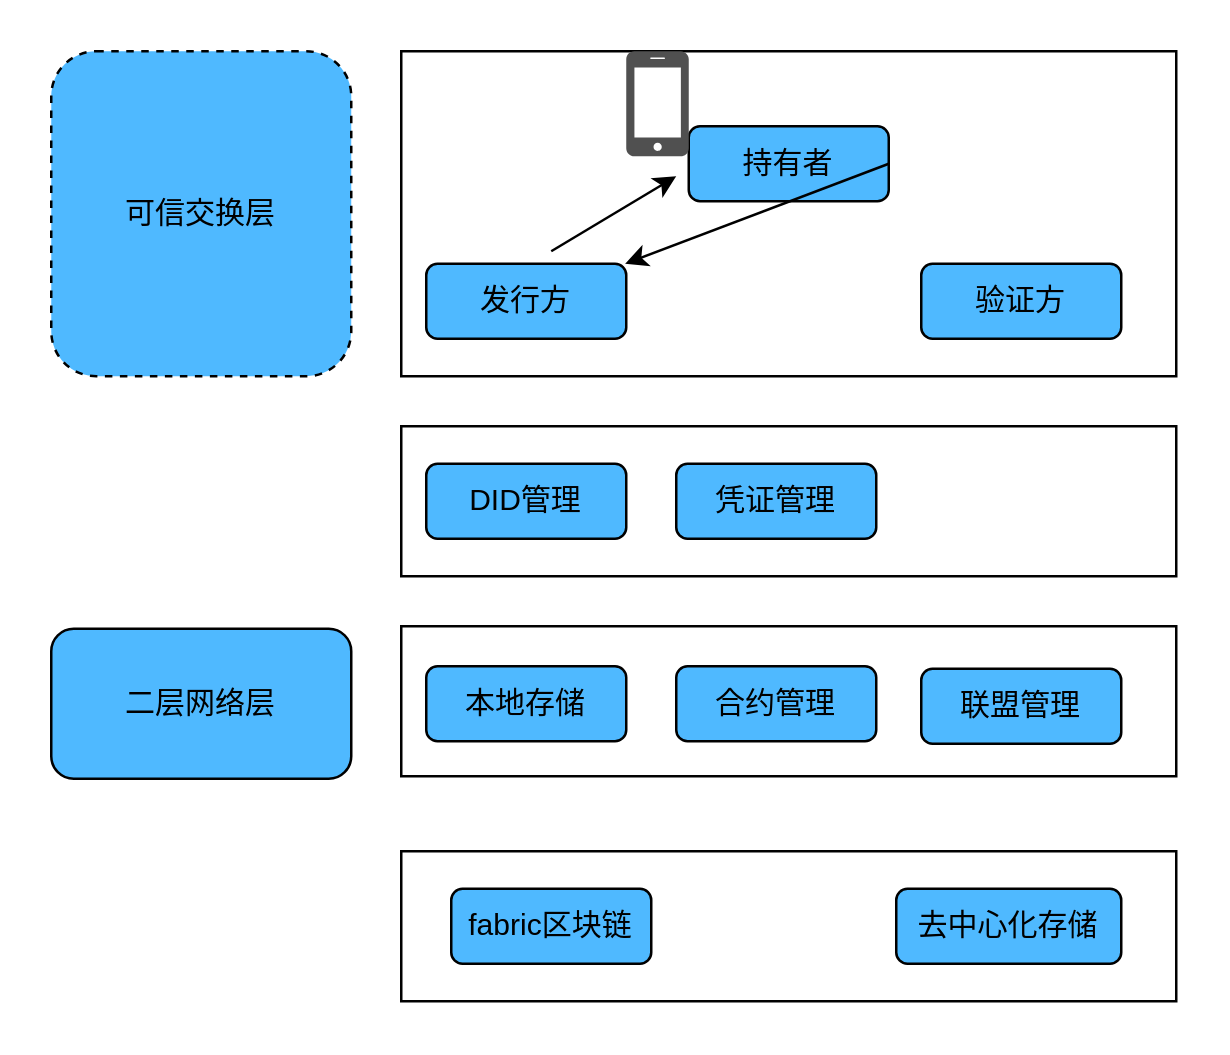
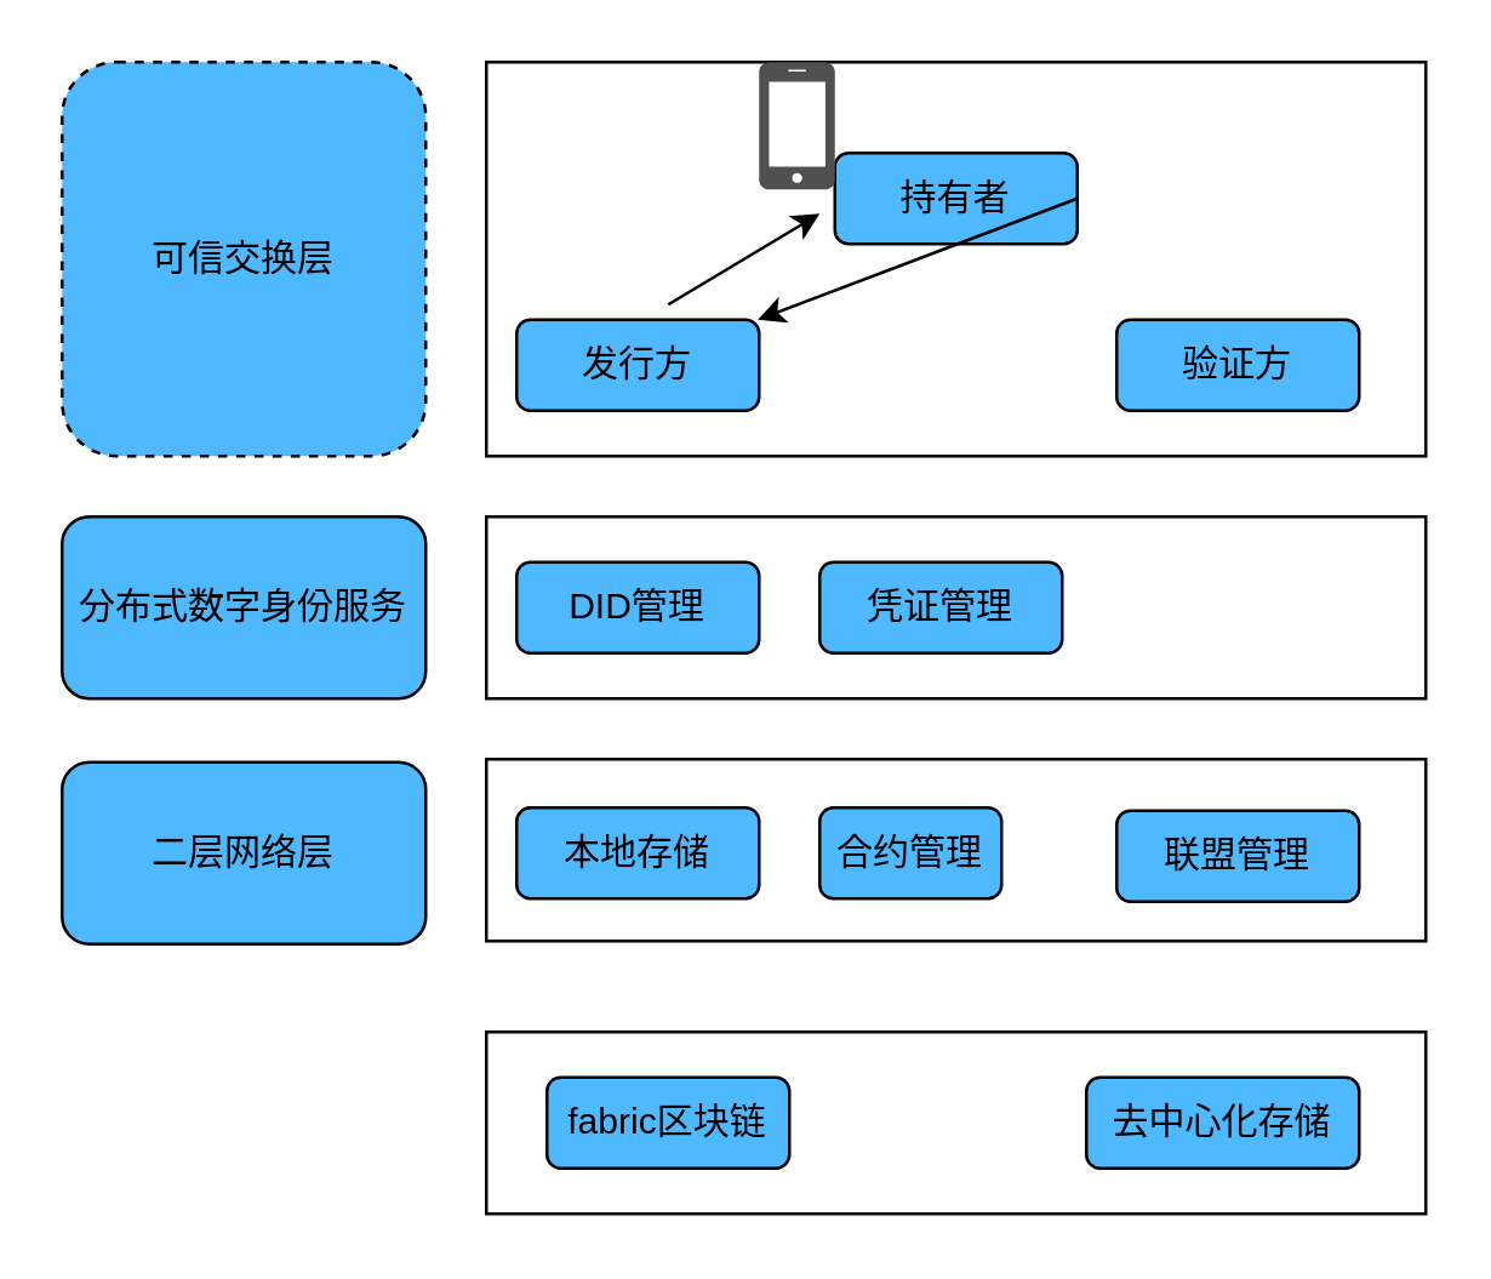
+ <mxCell id="8" value="分布式数字身份服务" style="rounded=1;whiteSpace=wrap;html=1;fillColor=#4FB9FF;" vertex="1" parent="1"><mxGeometry x="20" y="170" width="120" height="60" as="geometry" /></mxCell>
- <mxCell id="7" value="合约管理" style="rounded=1;whiteSpace=wrap;html=1;fillColor=#4FB9FF;" vertex="1" parent="1"><mxGeometry x="270" y="266" width="80" height="30" as="geometry" /></mxCell>
+ <mxCell id="7" value="合约管理" style="rounded=1;whiteSpace=wrap;html=1;fillColor=#4FB9FF;" vertex="1" parent="1"><mxGeometry x="270" y="266" width="60" height="30" as="geometry" /></mxCell>
